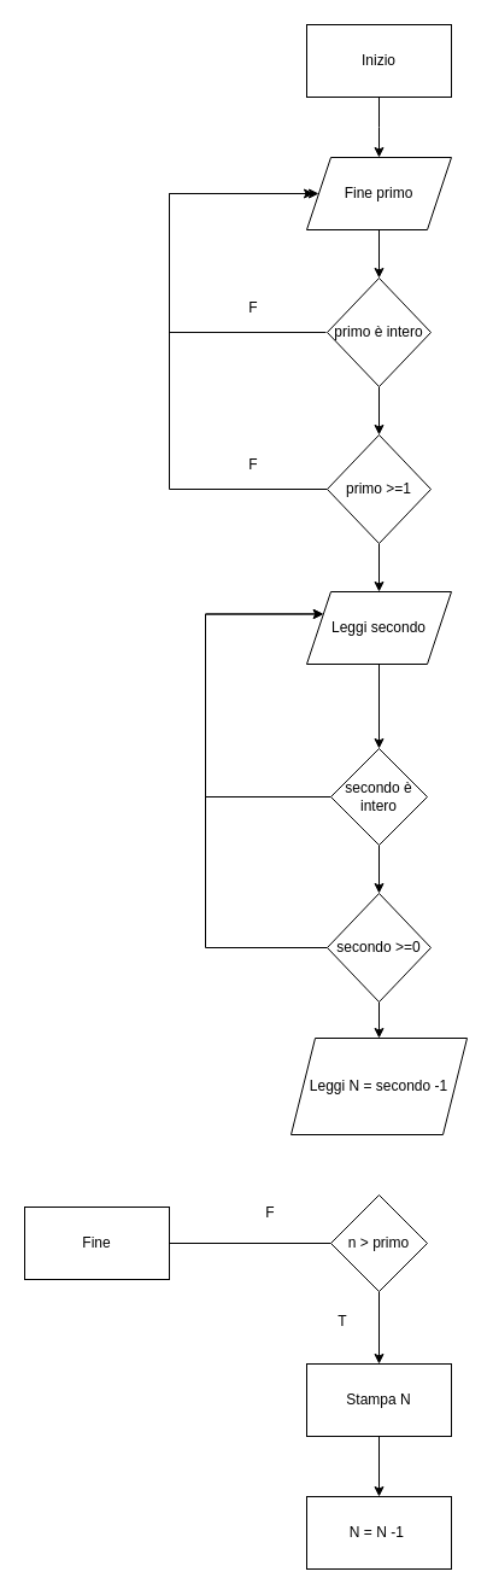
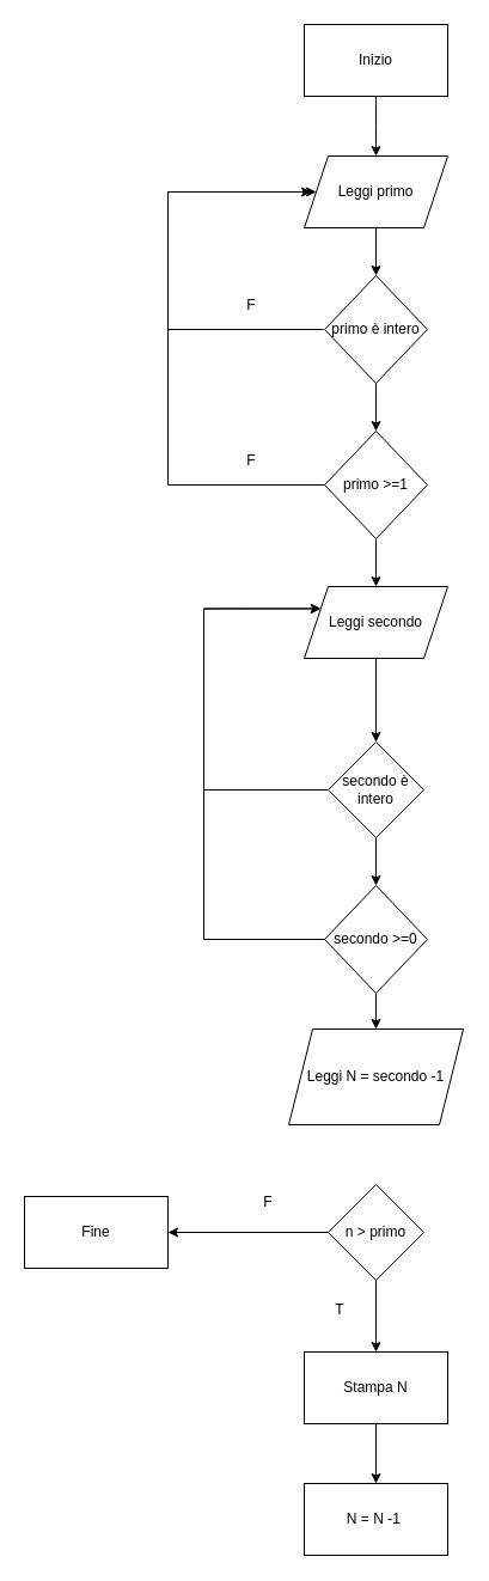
- <mxCell id="5" value="Fine primo" style="shape=parallelogram;perimeter=parallelogramPerimeter;whiteSpace=wrap;html=1;fixedSize=1;" vertex="1" parent="1"><mxGeometry x="254" y="130" width="120" height="60" as="geometry" /></mxCell>
+ <mxCell id="5" value="Leggi primo" style="shape=parallelogram;perimeter=parallelogramPerimeter;whiteSpace=wrap;html=1;fixedSize=1;" vertex="1" parent="1"><mxGeometry x="254" y="130" width="120" height="60" as="geometry" /></mxCell>
- <mxCell id="23" value="" style="edgeStyle=orthogonalEdgeStyle;rounded=0;orthogonalLoop=1;jettySize=auto;html=1;endArrow=none;" edge="1" parent="1" source="24" target="29"><mxGeometry relative="1" as="geometry" /></mxCell>
+ <mxCell id="23" value="" style="edgeStyle=orthogonalEdgeStyle;rounded=0;orthogonalLoop=1;jettySize=auto;html=1;" edge="1" parent="1" source="24" target="29"><mxGeometry relative="1" as="geometry" /></mxCell>
